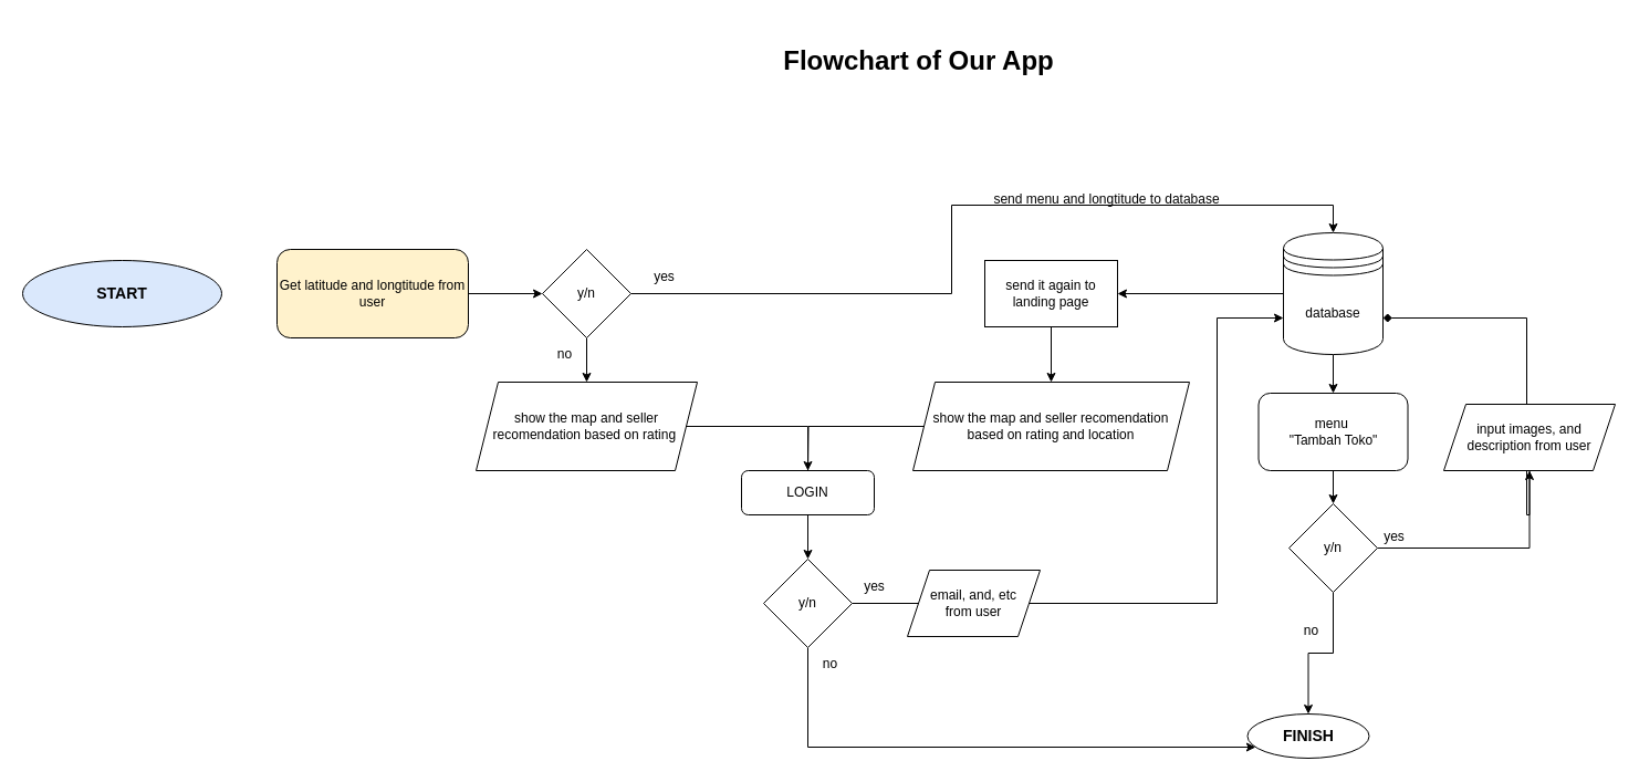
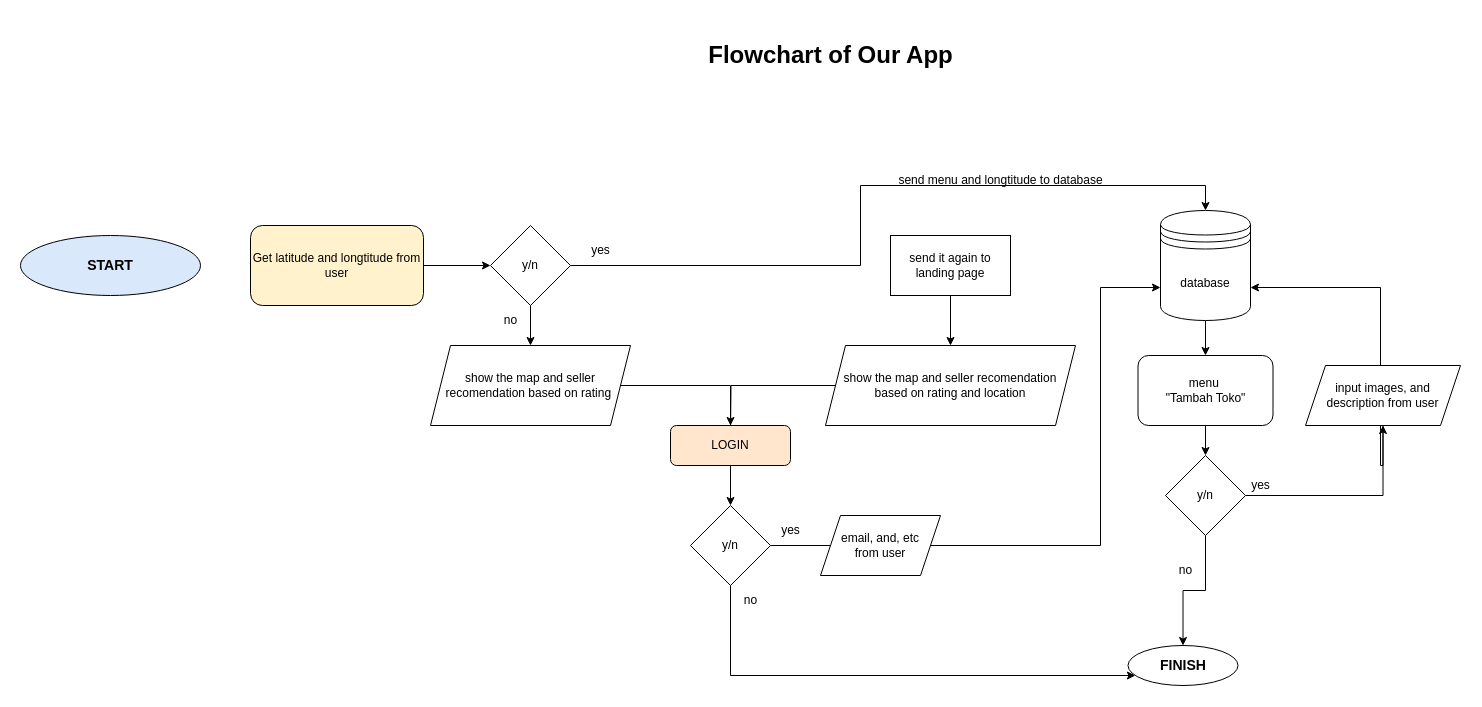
- <mxCell id="24" style="edgeStyle=orthogonalEdgeStyle;rounded=0;orthogonalLoop=1;jettySize=auto;html=1;exitX=0;exitY=0.5;exitDx=0;exitDy=0;entryX=1;entryY=0.5;entryDx=0;entryDy=0;" edge="1" parent="1" source="26" target="12"><mxGeometry relative="1" as="geometry" /></mxCell>
- <mxCell id="36" style="edgeStyle=orthogonalEdgeStyle;rounded=0;orthogonalLoop=1;jettySize=auto;html=1;exitX=0.5;exitY=0;exitDx=0;exitDy=0;entryX=1;entryY=0.7;entryDx=0;entryDy=0;endArrow=diamond;" edge="1" parent="1" source="37" target="26"><mxGeometry relative="1" as="geometry"><Array as="points"><mxPoint x="1380" y="465" /><mxPoint x="1380" y="287" /></Array></mxGeometry></mxCell>
+ <mxCell id="36" style="edgeStyle=orthogonalEdgeStyle;rounded=0;orthogonalLoop=1;jettySize=auto;html=1;exitX=0.5;exitY=0;exitDx=0;exitDy=0;entryX=1;entryY=0.7;entryDx=0;entryDy=0;" edge="1" parent="1" source="37" target="26"><mxGeometry relative="1" as="geometry"><Array as="points"><mxPoint x="1380" y="465" /><mxPoint x="1380" y="287" /></Array></mxGeometry></mxCell>
- <mxCell id="18" value="LOGIN" style="rounded=1;whiteSpace=wrap;html=1;" vertex="1" parent="1"><mxGeometry x="670" y="425" width="120" height="40" as="geometry" /></mxCell>
+ <mxCell id="18" value="LOGIN" style="rounded=1;whiteSpace=wrap;html=1;fillColor=#ffe6cc;" vertex="1" parent="1"><mxGeometry x="670" y="425" width="120" height="40" as="geometry" /></mxCell>
